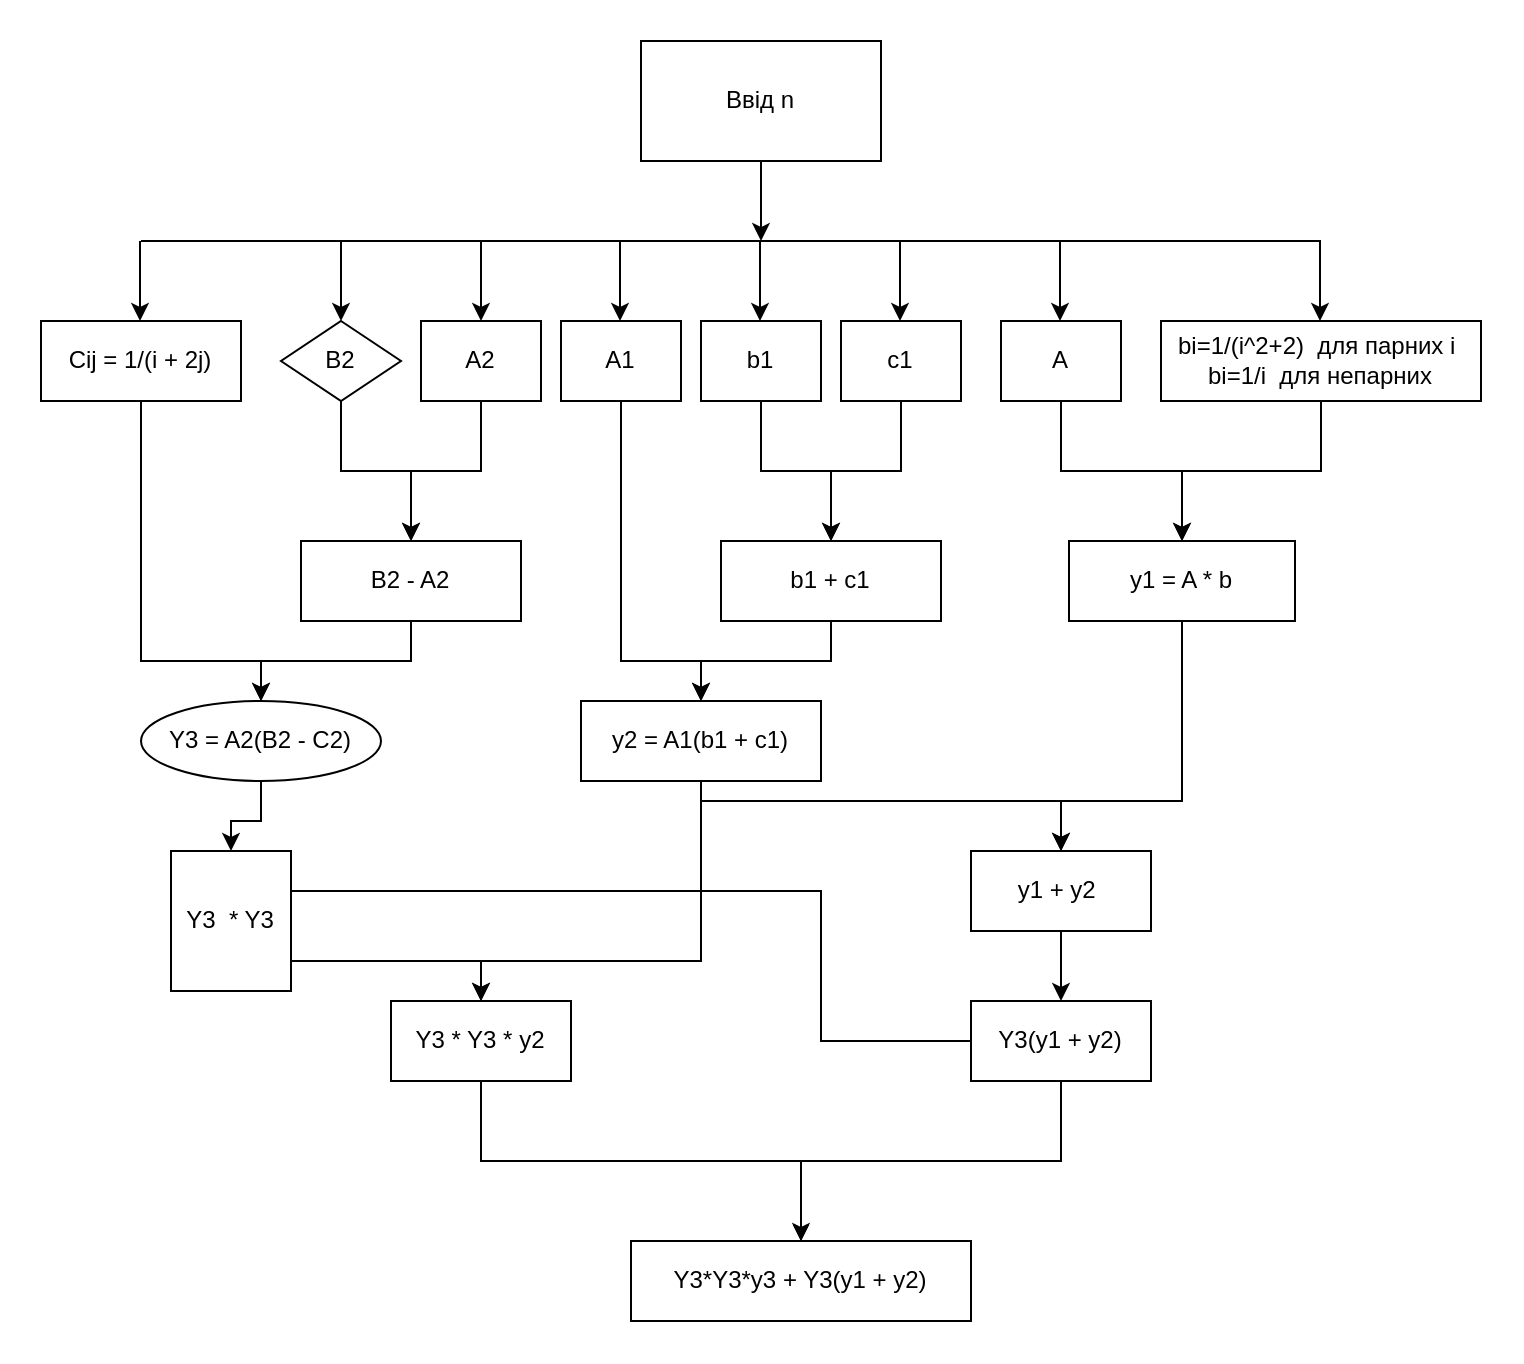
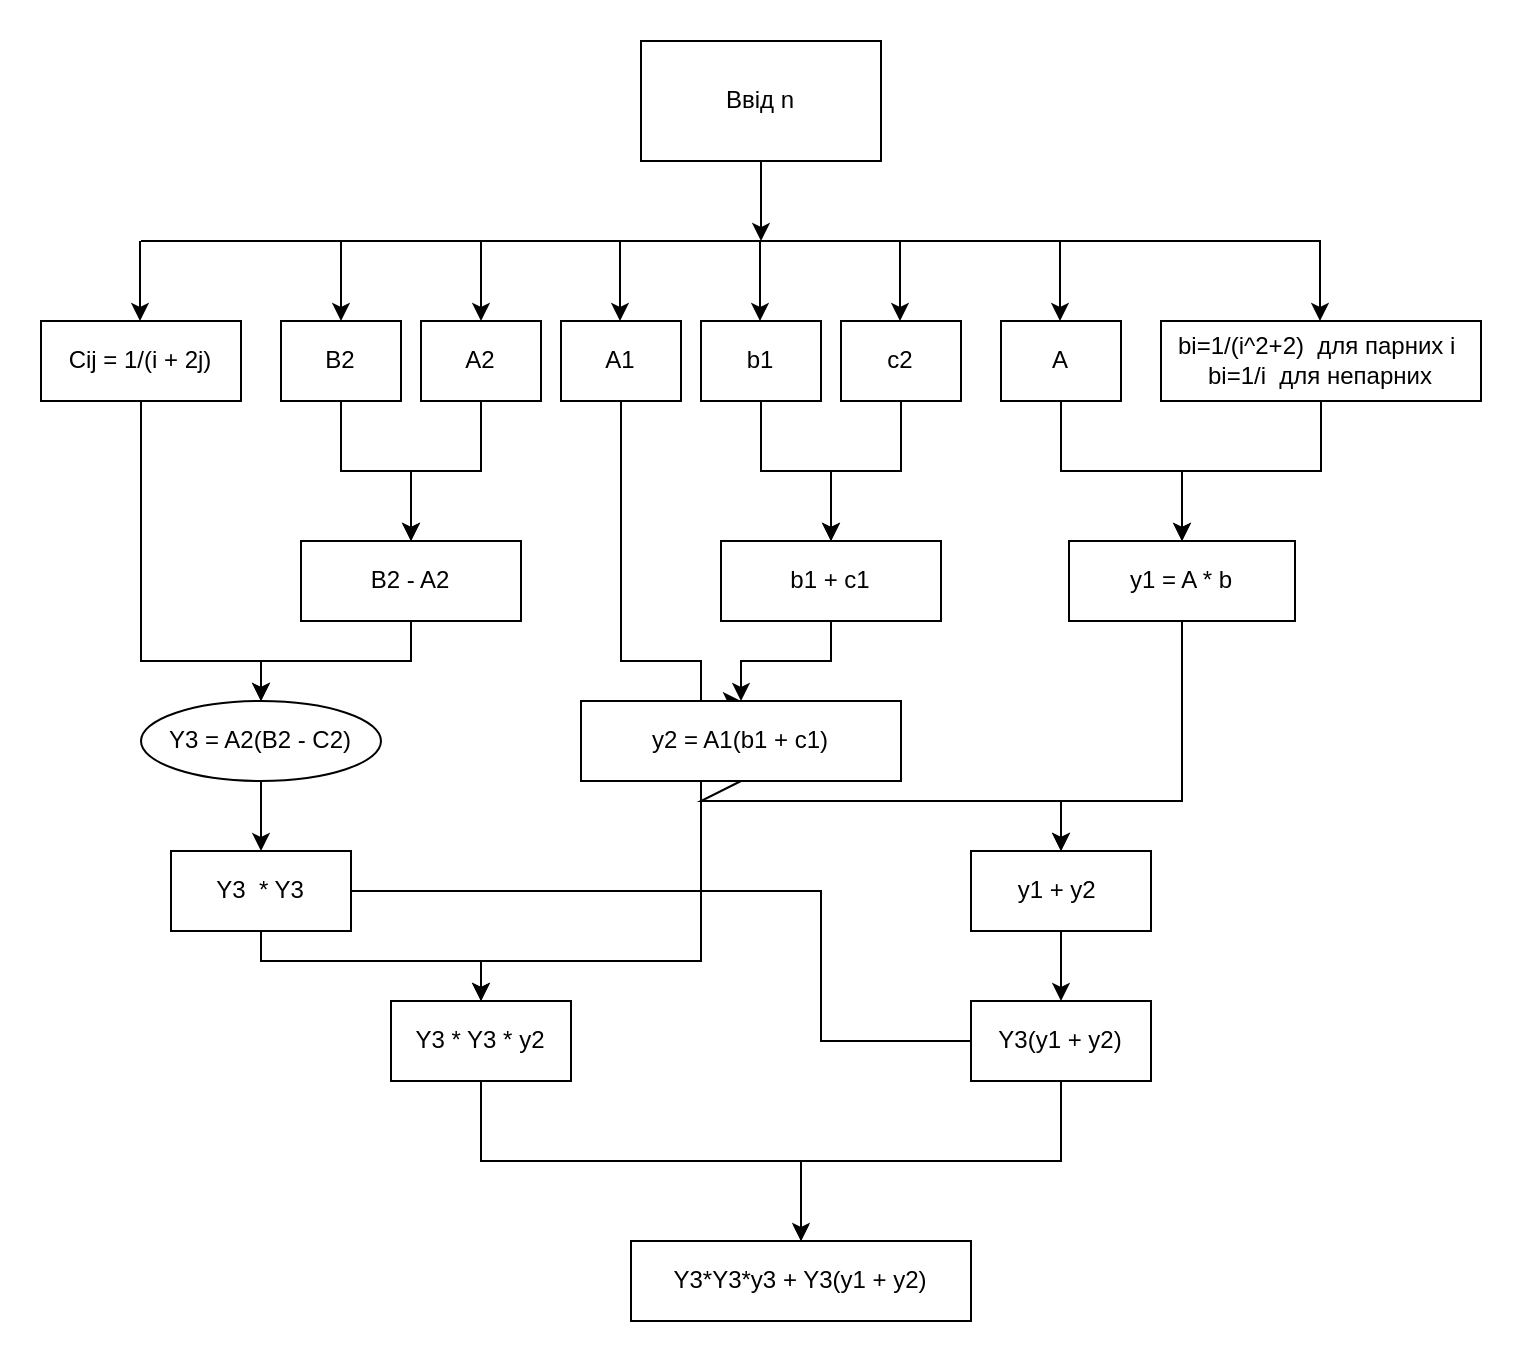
- <mxCell id="12" value="B2" style="rhombus;whiteSpace=wrap;html=1;" vertex="1" parent="1"><mxGeometry x="140" y="160" width="60" height="40" as="geometry" /></mxCell>
+ <mxCell id="12" value="B2" style="rounded=0;whiteSpace=wrap;html=1;" vertex="1" parent="1"><mxGeometry x="140" y="160" width="60" height="40" as="geometry" /></mxCell>
- <mxCell id="20" value="c1" style="rounded=0;whiteSpace=wrap;html=1;" vertex="1" parent="1"><mxGeometry x="420" y="160" width="60" height="40" as="geometry" /></mxCell>
+ <mxCell id="20" value="c2" style="rounded=0;whiteSpace=wrap;html=1;" vertex="1" parent="1"><mxGeometry x="420" y="160" width="60" height="40" as="geometry" /></mxCell>
- <mxCell id="30" value="y2 = A1(b1 + c1)" style="whiteSpace=wrap;html=1;rounded=0;" vertex="1" parent="1"><mxGeometry x="290" y="350" width="120" height="40" as="geometry" /></mxCell>
+ <mxCell id="30" value="y2 = A1(b1 + c1)" style="whiteSpace=wrap;html=1;rounded=0;" vertex="1" parent="1"><mxGeometry x="290" y="350" width="160" height="40" as="geometry" /></mxCell>
- <mxCell id="41" value="Y3&amp;nbsp; * Y3" style="whiteSpace=wrap;html=1;rounded=0;" vertex="1" parent="1"><mxGeometry x="85" y="425" width="60" height="70" as="geometry" /></mxCell>
+ <mxCell id="41" value="Y3&amp;nbsp; * Y3" style="whiteSpace=wrap;html=1;rounded=0;" vertex="1" parent="1"><mxGeometry x="85" y="425" width="90" height="40" as="geometry" /></mxCell>
